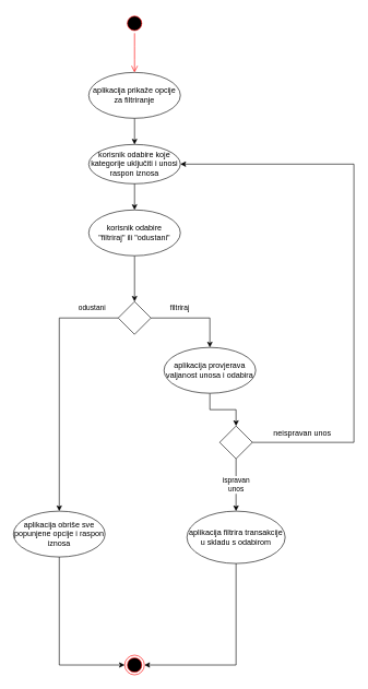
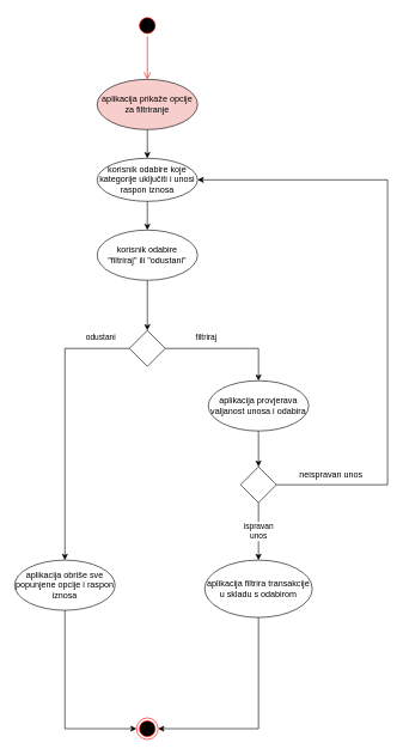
- <mxCell id="5" value="aplikacija prikaže opcije za filtriranje" style="ellipse;whiteSpace=wrap;html=1;" parent="1" vertex="1"><mxGeometry x="135" y="110" width="140" height="70" as="geometry" /></mxCell>
+ <mxCell id="5" value="aplikacija prikaže opcije za filtriranje" style="ellipse;whiteSpace=wrap;html=1;fillColor=#f8cecc;" parent="1" vertex="1"><mxGeometry x="135" y="110" width="140" height="70" as="geometry" /></mxCell>
- <mxCell id="11" value="aplikacija provjerava valjanost unosa i odabira" style="ellipse;whiteSpace=wrap;html=1;strokeWidth=1;" parent="1" vertex="1"><mxGeometry x="250" y="530" width="140" height="70" as="geometry" /></mxCell>
+ <mxCell id="11" value="aplikacija provjerava valjanost unosa i odabira" style="ellipse;whiteSpace=wrap;html=1;strokeWidth=1;" parent="1" vertex="1"><mxGeometry x="290" y="530" width="140" height="70" as="geometry" /></mxCell>
